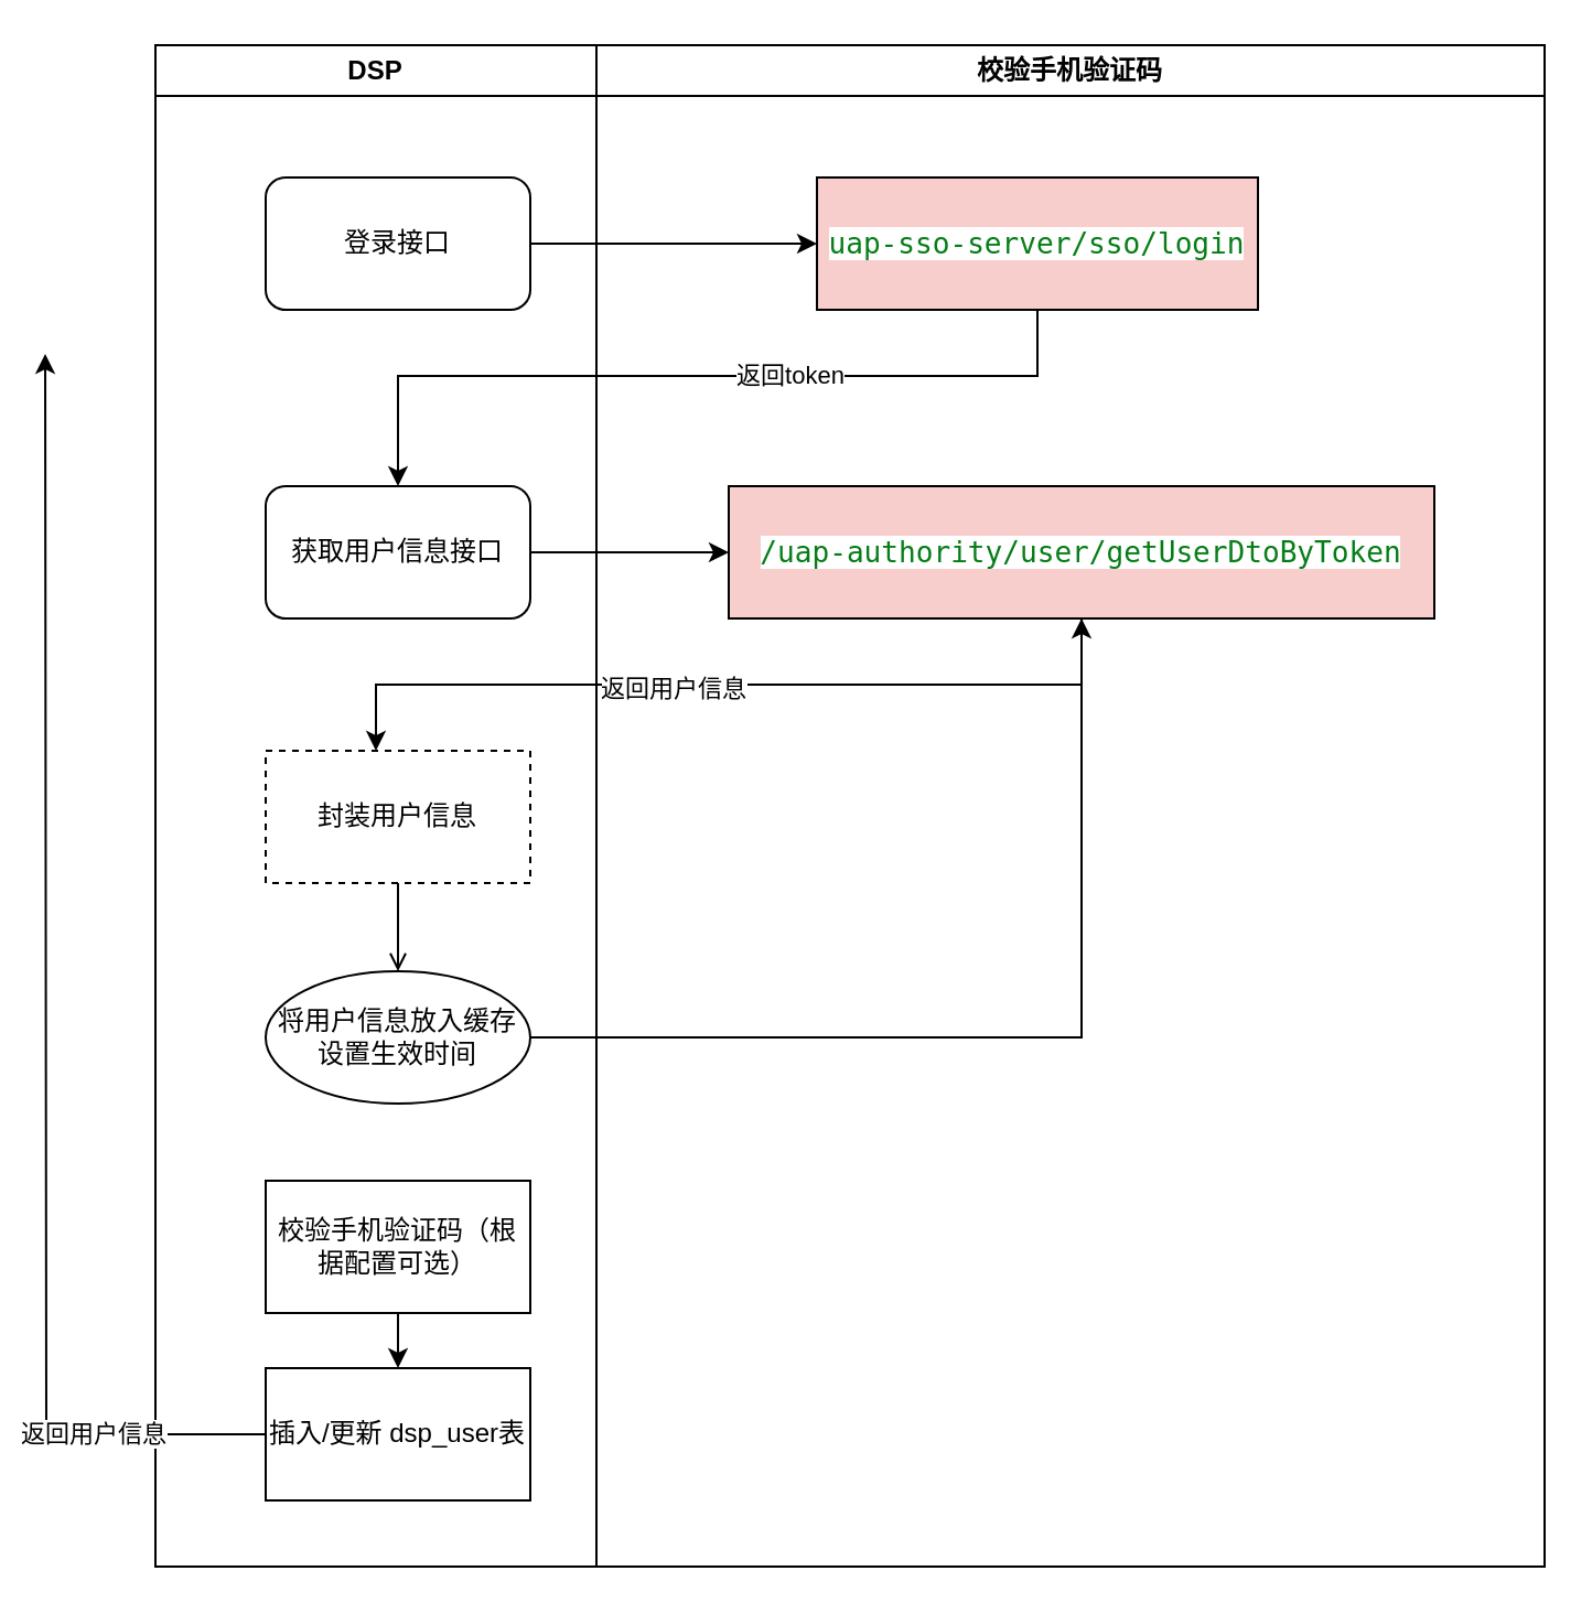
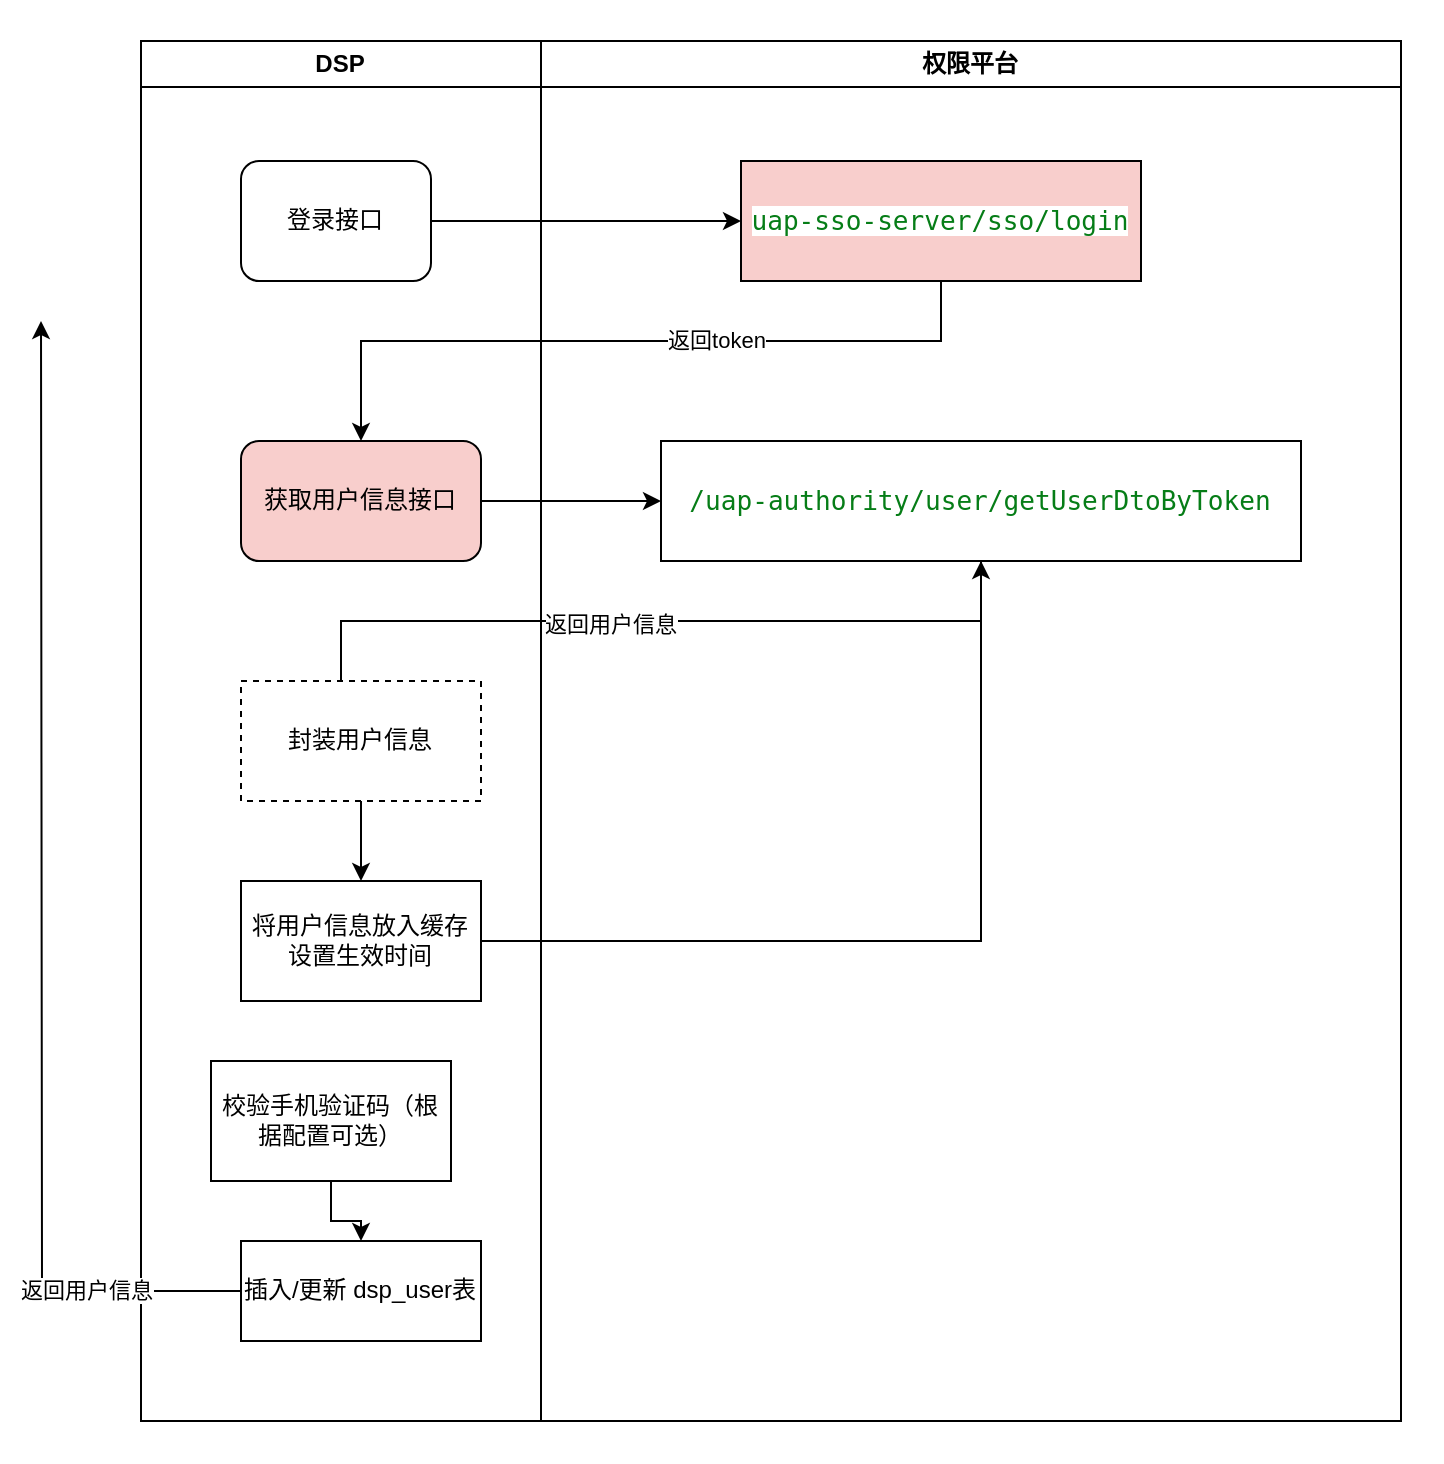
- <mxCell id="2" value="校验手机验证码" style="swimlane;whiteSpace=wrap;html=1;" vertex="1" parent="1"><mxGeometry x="270" y="20" width="430" height="690" as="geometry" /></mxCell>
+ <mxCell id="2" value="权限平台" style="swimlane;whiteSpace=wrap;html=1;" vertex="1" parent="1"><mxGeometry x="270" y="20" width="430" height="690" as="geometry" /></mxCell>
- <mxCell id="6" value="登录接口" style="rounded=1;whiteSpace=wrap;html=1;" vertex="1" parent="5"><mxGeometry x="50" y="60" width="120" height="60" as="geometry" /></mxCell>
+ <mxCell id="6" value="登录接口" style="rounded=1;whiteSpace=wrap;html=1;" vertex="1" parent="5"><mxGeometry x="50" y="60" width="95" height="60" as="geometry" /></mxCell>
- <mxCell id="7" value="获取用户信息接口" style="rounded=1;whiteSpace=wrap;html=1;" vertex="1" parent="5"><mxGeometry x="50" y="200" width="120" height="60" as="geometry" /></mxCell>
+ <mxCell id="7" value="获取用户信息接口" style="rounded=1;whiteSpace=wrap;html=1;fillColor=#f8cecc;" vertex="1" parent="5"><mxGeometry x="50" y="200" width="120" height="60" as="geometry" /></mxCell>
- <mxCell id="4" value="&lt;pre style=&quot;background-color:#ffffff;color:#080808;font-family:'JetBrains Mono',monospace;font-size:9.8pt;&quot;&gt;&lt;span style=&quot;color:#067d17;&quot;&gt;/uap-authority/user/getUserDtoByToken&lt;/span&gt;&lt;/pre&gt;" style="rounded=0;whiteSpace=wrap;html=1;fillColor=#f8cecc;" vertex="1" parent="2"><mxGeometry x="60" y="200" width="320" height="60" as="geometry" /></mxCell>
+ <mxCell id="4" value="&lt;pre style=&quot;background-color:#ffffff;color:#080808;font-family:'JetBrains Mono',monospace;font-size:9.8pt;&quot;&gt;&lt;span style=&quot;color:#067d17;&quot;&gt;/uap-authority/user/getUserDtoByToken&lt;/span&gt;&lt;/pre&gt;" style="rounded=0;whiteSpace=wrap;html=1;" vertex="1" parent="2"><mxGeometry x="60" y="200" width="320" height="60" as="geometry" /></mxCell>
- <mxCell id="19" value="" style="edgeStyle=orthogonalEdgeStyle;rounded=0;orthogonalLoop=1;jettySize=auto;html=1;" edge="1" parent="1" source="4" target="9"><mxGeometry relative="1" as="geometry"><Array as="points"><mxPoint x="490" y="310" /><mxPoint x="170" y="310" /></Array></mxGeometry></mxCell>
+ <mxCell id="19" value="" style="edgeStyle=orthogonalEdgeStyle;rounded=0;orthogonalLoop=1;jettySize=auto;html=1;endArrow=none;" edge="1" parent="1" source="4" target="9"><mxGeometry relative="1" as="geometry"><Array as="points"><mxPoint x="490" y="310" /><mxPoint x="170" y="310" /></Array></mxGeometry></mxCell>
- <mxCell id="8" value="" style="edgeStyle=orthogonalEdgeStyle;rounded=0;orthogonalLoop=1;jettySize=auto;html=1;endArrow=open;" edge="1" parent="5" source="9" target="11"><mxGeometry relative="1" as="geometry" /></mxCell>
+ <mxCell id="8" value="" style="edgeStyle=orthogonalEdgeStyle;rounded=0;orthogonalLoop=1;jettySize=auto;html=1;" edge="1" parent="5" source="9" target="11"><mxGeometry relative="1" as="geometry" /></mxCell>
- <mxCell id="11" value="将用户信息放入缓存设置生效时间" style="ellipse;whiteSpace=wrap;html=1;" vertex="1" parent="5"><mxGeometry x="50" y="420" width="120" height="60" as="geometry" /></mxCell>
+ <mxCell id="11" value="将用户信息放入缓存设置生效时间" style="whiteSpace=wrap;html=1;rounded=0;" vertex="1" parent="5"><mxGeometry x="50" y="420" width="120" height="60" as="geometry" /></mxCell>
- <mxCell id="13" value="校验手机验证码（根据配置可选）" style="whiteSpace=wrap;html=1;rounded=0;" vertex="1" parent="5"><mxGeometry x="50" y="515" width="120" height="60" as="geometry" /></mxCell>
+ <mxCell id="13" value="校验手机验证码（根据配置可选）" style="whiteSpace=wrap;html=1;rounded=0;" vertex="1" parent="5"><mxGeometry x="35" y="510" width="120" height="60" as="geometry" /></mxCell>
- <mxCell id="14" value="插入/更新 dsp_user表" style="whiteSpace=wrap;html=1;rounded=0;" vertex="1" parent="5"><mxGeometry x="50" y="600" width="120" height="60" as="geometry" /></mxCell>
+ <mxCell id="14" value="插入/更新 dsp_user表" style="whiteSpace=wrap;html=1;rounded=0;" vertex="1" parent="5"><mxGeometry x="50" y="600" width="120" height="50" as="geometry" /></mxCell>
